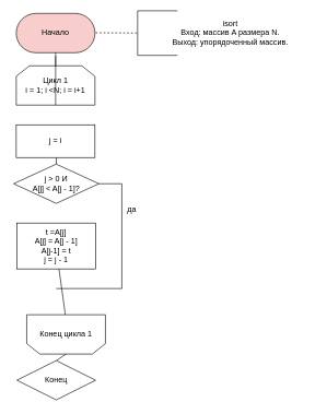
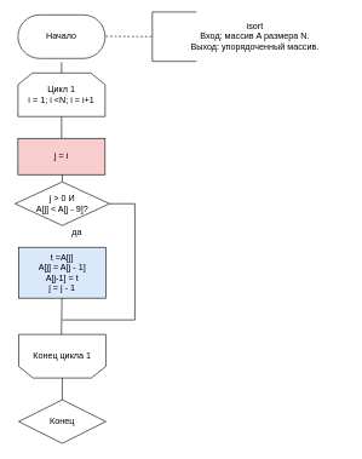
- <mxCell id="2" value="Начало" style="rounded=1;whiteSpace=wrap;html=1;arcSize=50;fillColor=#f8cecc;" parent="1" vertex="1"><mxGeometry x="24" y="20" width="120" height="60" as="geometry" /></mxCell>
+ <mxCell id="2" value="Начало" style="rounded=1;whiteSpace=wrap;html=1;arcSize=50;" parent="1" vertex="1"><mxGeometry x="24" y="20" width="120" height="60" as="geometry" /></mxCell>
- <mxCell id="5" value="" style="endArrow=none;html=1;exitX=0.5;exitY=1;exitDx=0;exitDy=0;" parent="1" source="4" target="2" edge="1"><mxGeometry width="50" height="50" relative="1" as="geometry"><mxPoint x="-126" y="195" as="sourcePoint" /><mxPoint x="85" y="190" as="targetPoint" /></mxGeometry></mxCell>
+ <mxCell id="5" value="" style="endArrow=none;html=1;exitX=0.5;exitY=1;exitDx=0;exitDy=0;entryX=0.5;entryY=0;entryDx=0;entryDy=0;" parent="1" source="4" target="19" edge="1"><mxGeometry width="50" height="50" relative="1" as="geometry"><mxPoint x="-126" y="195" as="sourcePoint" /><mxPoint x="85" y="190" as="targetPoint" /></mxGeometry></mxCell>
- <mxCell id="19" value="j = i" style="rounded=0;whiteSpace=wrap;html=1;" parent="1" vertex="1"><mxGeometry x="24" y="190" width="120" height="50" as="geometry" /></mxCell>
+ <mxCell id="19" value="j = i" style="rounded=0;whiteSpace=wrap;html=1;fillColor=#f8cecc;" parent="1" vertex="1"><mxGeometry x="24" y="190" width="120" height="50" as="geometry" /></mxCell>
- <mxCell id="14" value="j &amp;gt; 0 И&lt;br&gt;A[j] &amp;lt; A[j - 1]?" style="rhombus;whiteSpace=wrap;html=1;" parent="1" vertex="1"><mxGeometry x="20" y="250" width="130" height="60" as="geometry" /></mxCell>
+ <mxCell id="14" value="j &amp;gt; 0 И&lt;br&gt;A[j] &amp;lt; A[j - 9]?" style="rhombus;whiteSpace=wrap;html=1;" parent="1" vertex="1"><mxGeometry x="20" y="250" width="130" height="60" as="geometry" /></mxCell>
- <mxCell id="20" value="да" style="text;html=1;align=center;verticalAlign=middle;resizable=0;points=[];autosize=1;strokeColor=none;fillColor=none;" vertex="1" parent="1"><mxGeometry x="185" y="310" width="30" height="20" as="geometry" /></mxCell>
+ <mxCell id="20" value="да" style="text;html=1;align=center;verticalAlign=middle;resizable=0;points=[];autosize=1;strokeColor=none;fillColor=none;" vertex="1" parent="1"><mxGeometry x="90" y="310" width="30" height="20" as="geometry" /></mxCell>
- <mxCell id="15" value="&lt;div&gt;t =A[j]&lt;/div&gt;&lt;div&gt;A[j] = A[j - 1]&lt;/div&gt;&lt;div&gt;A[j-1] = t&lt;br&gt;&lt;/div&gt;&lt;div&gt;j = j - 1&lt;/div&gt;" style="rounded=0;whiteSpace=wrap;html=1;" parent="1" vertex="1"><mxGeometry x="25" y="340" width="120" height="70" as="geometry" /></mxCell>
+ <mxCell id="15" value="&lt;div&gt;t =A[j]&lt;/div&gt;&lt;div&gt;A[j] = A[j - 1]&lt;/div&gt;&lt;div&gt;A[j-1] = t&lt;br&gt;&lt;/div&gt;&lt;div&gt;j = j - 1&lt;/div&gt;" style="rounded=0;whiteSpace=wrap;html=1;fillColor=#dae8fc;" parent="1" vertex="1"><mxGeometry x="25" y="340" width="120" height="70" as="geometry" /></mxCell>
- <mxCell id="7" value="Конец цикла 1" style="shape=loopLimit;whiteSpace=wrap;html=1;direction=west;" parent="1" vertex="1"><mxGeometry x="40" y="480" width="120" height="60" as="geometry" /></mxCell>
+ <mxCell id="7" value="Конец цикла 1" style="shape=loopLimit;whiteSpace=wrap;html=1;direction=west;" parent="1" vertex="1"><mxGeometry x="25" y="460" width="120" height="60" as="geometry" /></mxCell>
